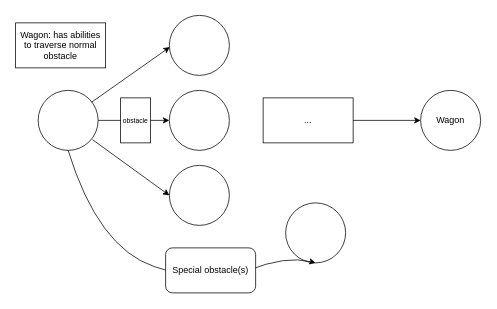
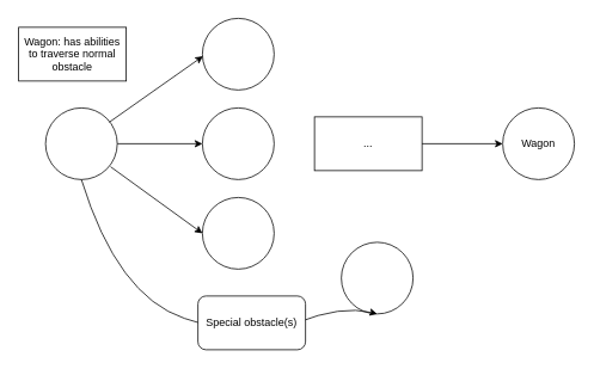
- <mxCell id="10" value="&lt;font style=&quot;font-size: 9px;&quot;&gt;obstacle&lt;/font&gt;" style="rounded=0;whiteSpace=wrap;html=1;" vertex="1" parent="1"><mxGeometry x="160" y="130" width="40" height="60" as="geometry" /></mxCell>
